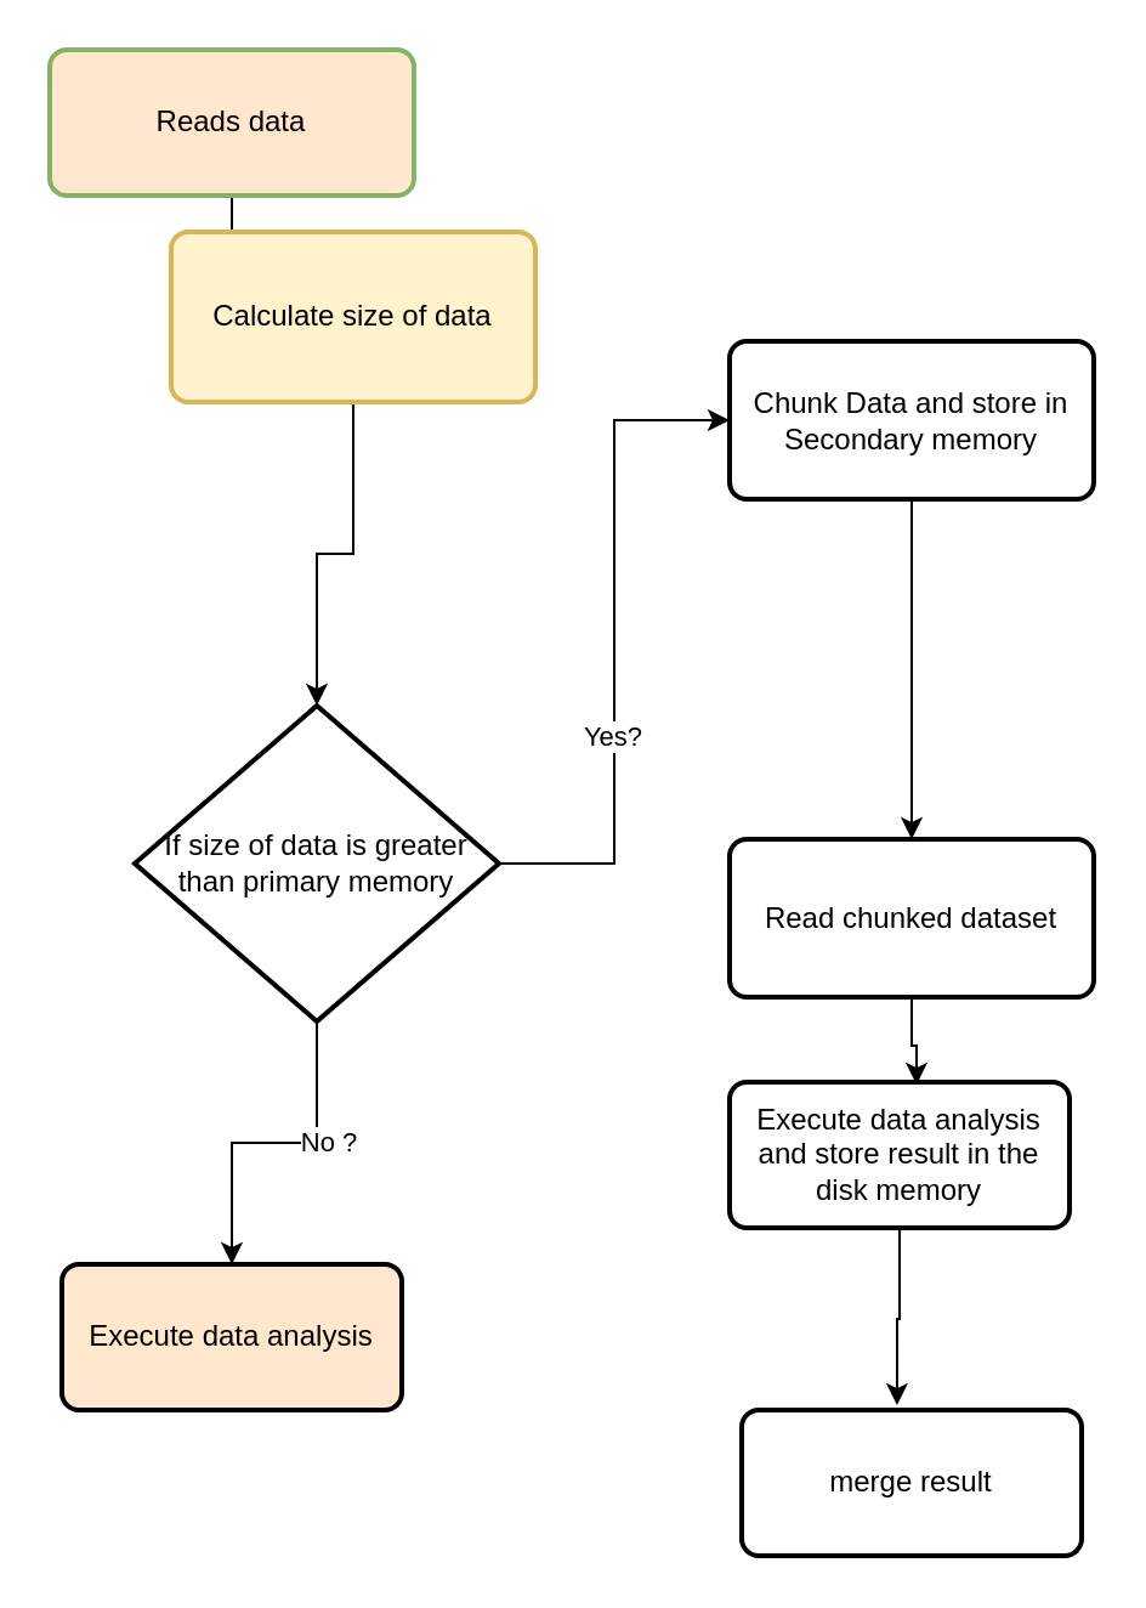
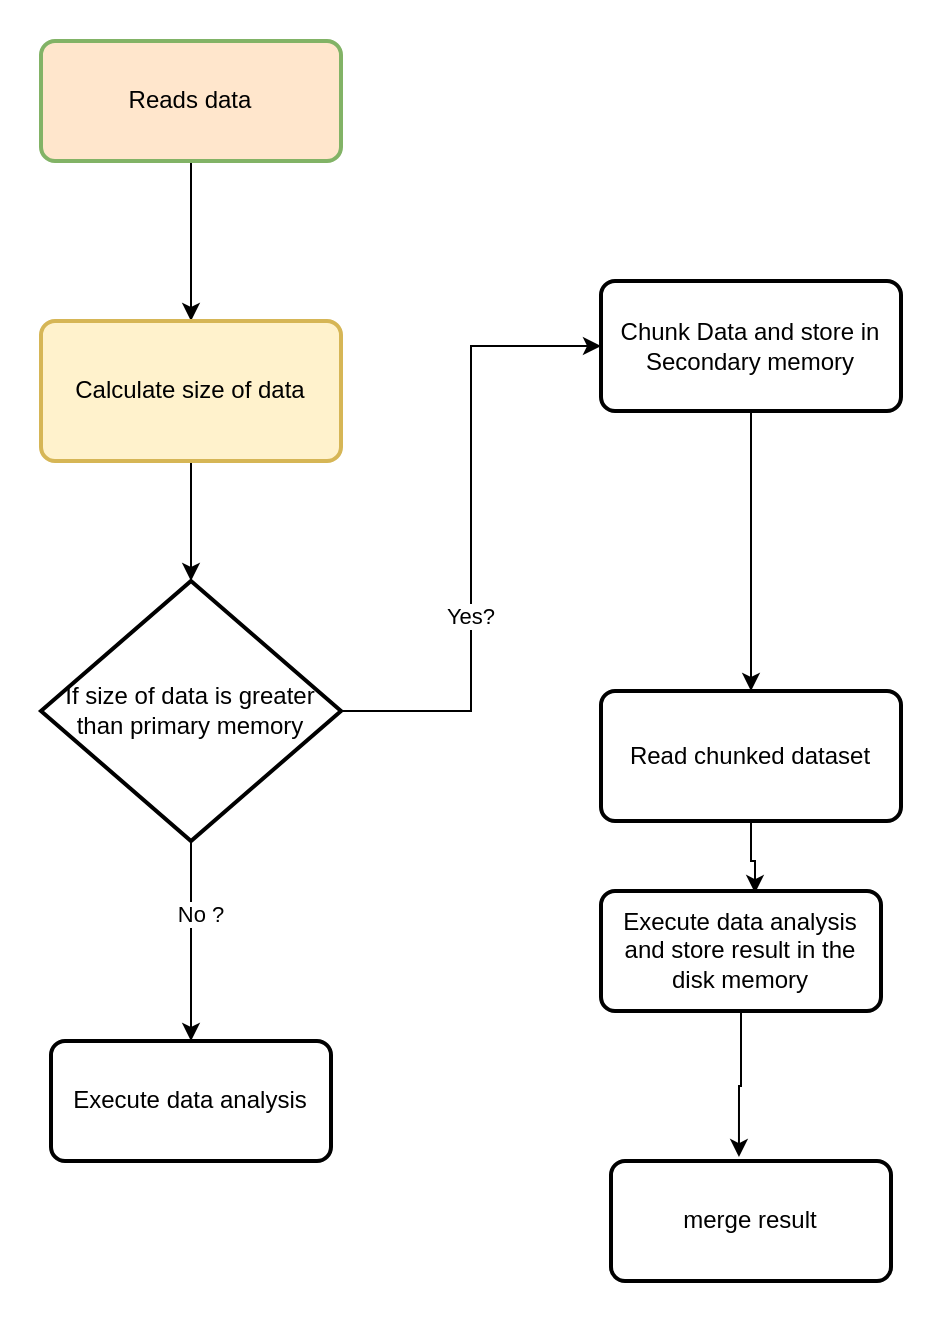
- <mxCell id="5" value="Calculate size of data" style="rounded=1;whiteSpace=wrap;html=1;absoluteArcSize=1;arcSize=14;strokeWidth=2;fillColor=#fff2cc;strokeColor=#d6b656;" vertex="1" parent="1"><mxGeometry x="70" y="95" width="150" height="70" as="geometry" /></mxCell>
+ <mxCell id="5" value="Calculate size of data" style="rounded=1;whiteSpace=wrap;html=1;absoluteArcSize=1;arcSize=14;strokeWidth=2;fillColor=#fff2cc;strokeColor=#d6b656;" vertex="1" parent="1"><mxGeometry x="20" y="160" width="150" height="70" as="geometry" /></mxCell>
- <mxCell id="10" value="If size of data is greater than primary memory" style="strokeWidth=2;html=1;shape=mxgraph.flowchart.decision;whiteSpace=wrap;" vertex="1" parent="1"><mxGeometry x="55" y="290" width="150" height="130" as="geometry" /></mxCell>
+ <mxCell id="10" value="If size of data is greater than primary memory" style="strokeWidth=2;html=1;shape=mxgraph.flowchart.decision;whiteSpace=wrap;" vertex="1" parent="1"><mxGeometry x="20" y="290" width="150" height="130" as="geometry" /></mxCell>
- <mxCell id="13" value="Execute data analysis" style="rounded=1;whiteSpace=wrap;html=1;absoluteArcSize=1;arcSize=14;strokeWidth=2;fillColor=#ffe6cc;" vertex="1" parent="1"><mxGeometry x="25" y="520" width="140" height="60" as="geometry" /></mxCell>
+ <mxCell id="13" value="Execute data analysis" style="rounded=1;whiteSpace=wrap;html=1;absoluteArcSize=1;arcSize=14;strokeWidth=2;" vertex="1" parent="1"><mxGeometry x="25" y="520" width="140" height="60" as="geometry" /></mxCell>
